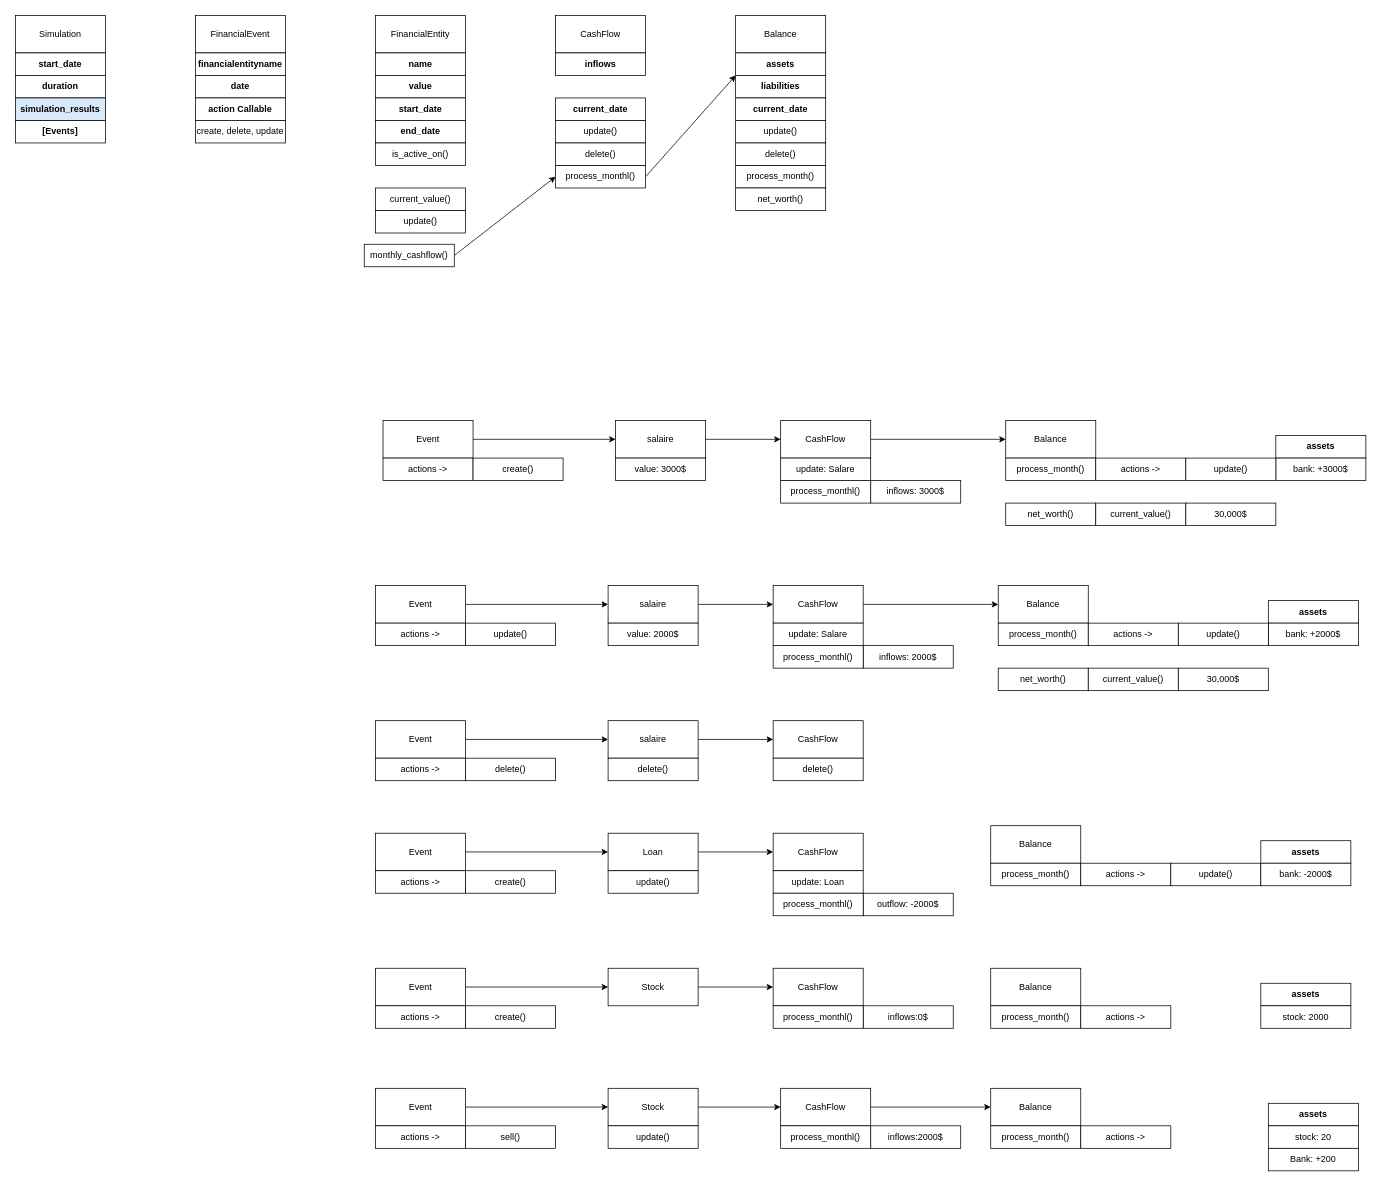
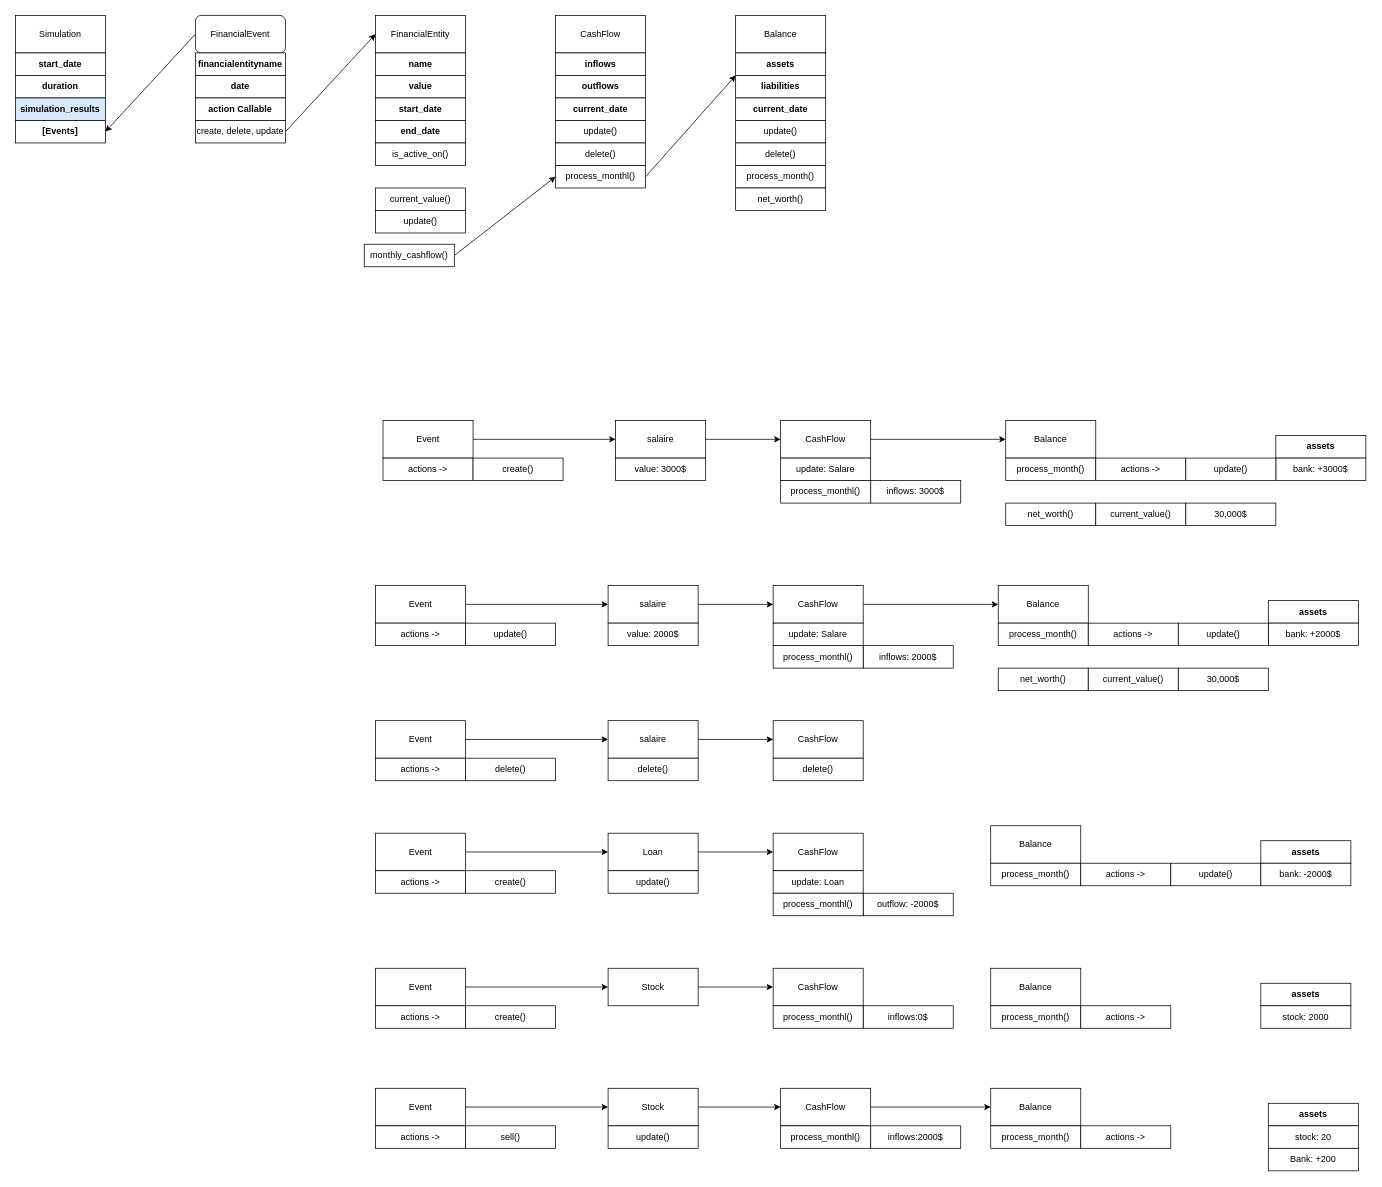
- <mxCell id="28" value="FinancialEvent" style="rounded=0;whiteSpace=wrap;html=1;" parent="1" vertex="1"><mxGeometry x="260" y="20" width="120" height="50" as="geometry" /></mxCell>
+ <mxCell id="28" value="FinancialEvent" style="whiteSpace=wrap;html=1;rounded=1;" parent="1" vertex="1"><mxGeometry x="260" y="20" width="120" height="50" as="geometry" /></mxCell>
+ <mxCell id="27" style="edgeStyle=none;html=1;exitX=0;exitY=0.5;exitDx=0;exitDy=0;entryX=1;entryY=0.5;entryDx=0;entryDy=0;" parent="1" source="28" target="26" edge="1"><mxGeometry relative="1" as="geometry"><mxPoint x="180" y="45" as="sourcePoint" /></mxGeometry></mxCell>
+ <mxCell id="32" style="edgeStyle=none;html=1;exitX=1;exitY=0.5;exitDx=0;exitDy=0;entryX=0;entryY=0.5;entryDx=0;entryDy=0;" parent="1" source="33" target="2" edge="1"><mxGeometry relative="1" as="geometry" /></mxCell>
+ <mxCell id="14" value="outflows" style="rounded=0;whiteSpace=wrap;html=1;fontStyle=1" parent="1" vertex="1"><mxGeometry x="740" y="100" width="120" height="30" as="geometry" /></mxCell>
